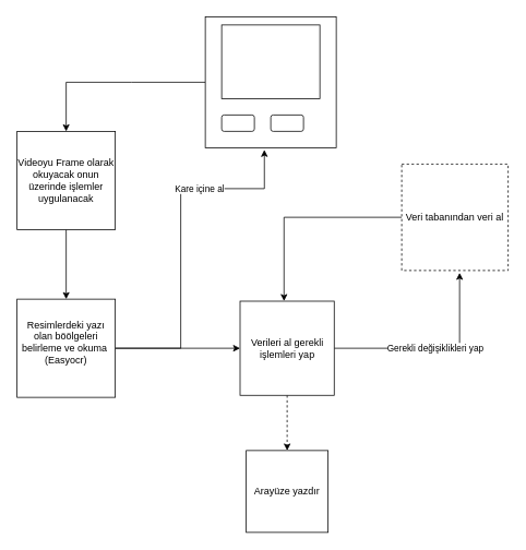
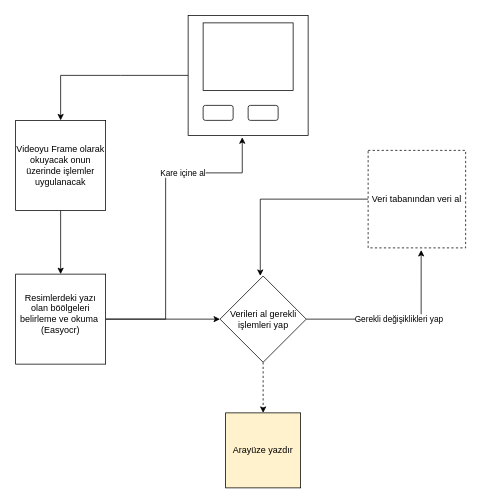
- <mxCell id="15" value="Verileri al gerekli işlemleri yap" style="whiteSpace=wrap;html=1;aspect=fixed;" parent="1" vertex="1"><mxGeometry x="292.5" y="367.5" width="115" height="115" as="geometry" /></mxCell>
+ <mxCell id="15" value="Verileri al gerekli işlemleri yap" style="rhombus;whiteSpace=wrap;html=1;aspect=fixed;" parent="1" vertex="1"><mxGeometry x="292.5" y="367.5" width="115" height="115" as="geometry" /></mxCell>
- <mxCell id="18" value="Arayüze yazdır" style="whiteSpace=wrap;html=1;aspect=fixed;" parent="1" vertex="1"><mxGeometry x="300" y="550" width="100" height="100" as="geometry" /></mxCell>
+ <mxCell id="18" value="Arayüze yazdır" style="whiteSpace=wrap;html=1;aspect=fixed;fillColor=#fff2cc;" parent="1" vertex="1"><mxGeometry x="300" y="550" width="100" height="100" as="geometry" /></mxCell>
